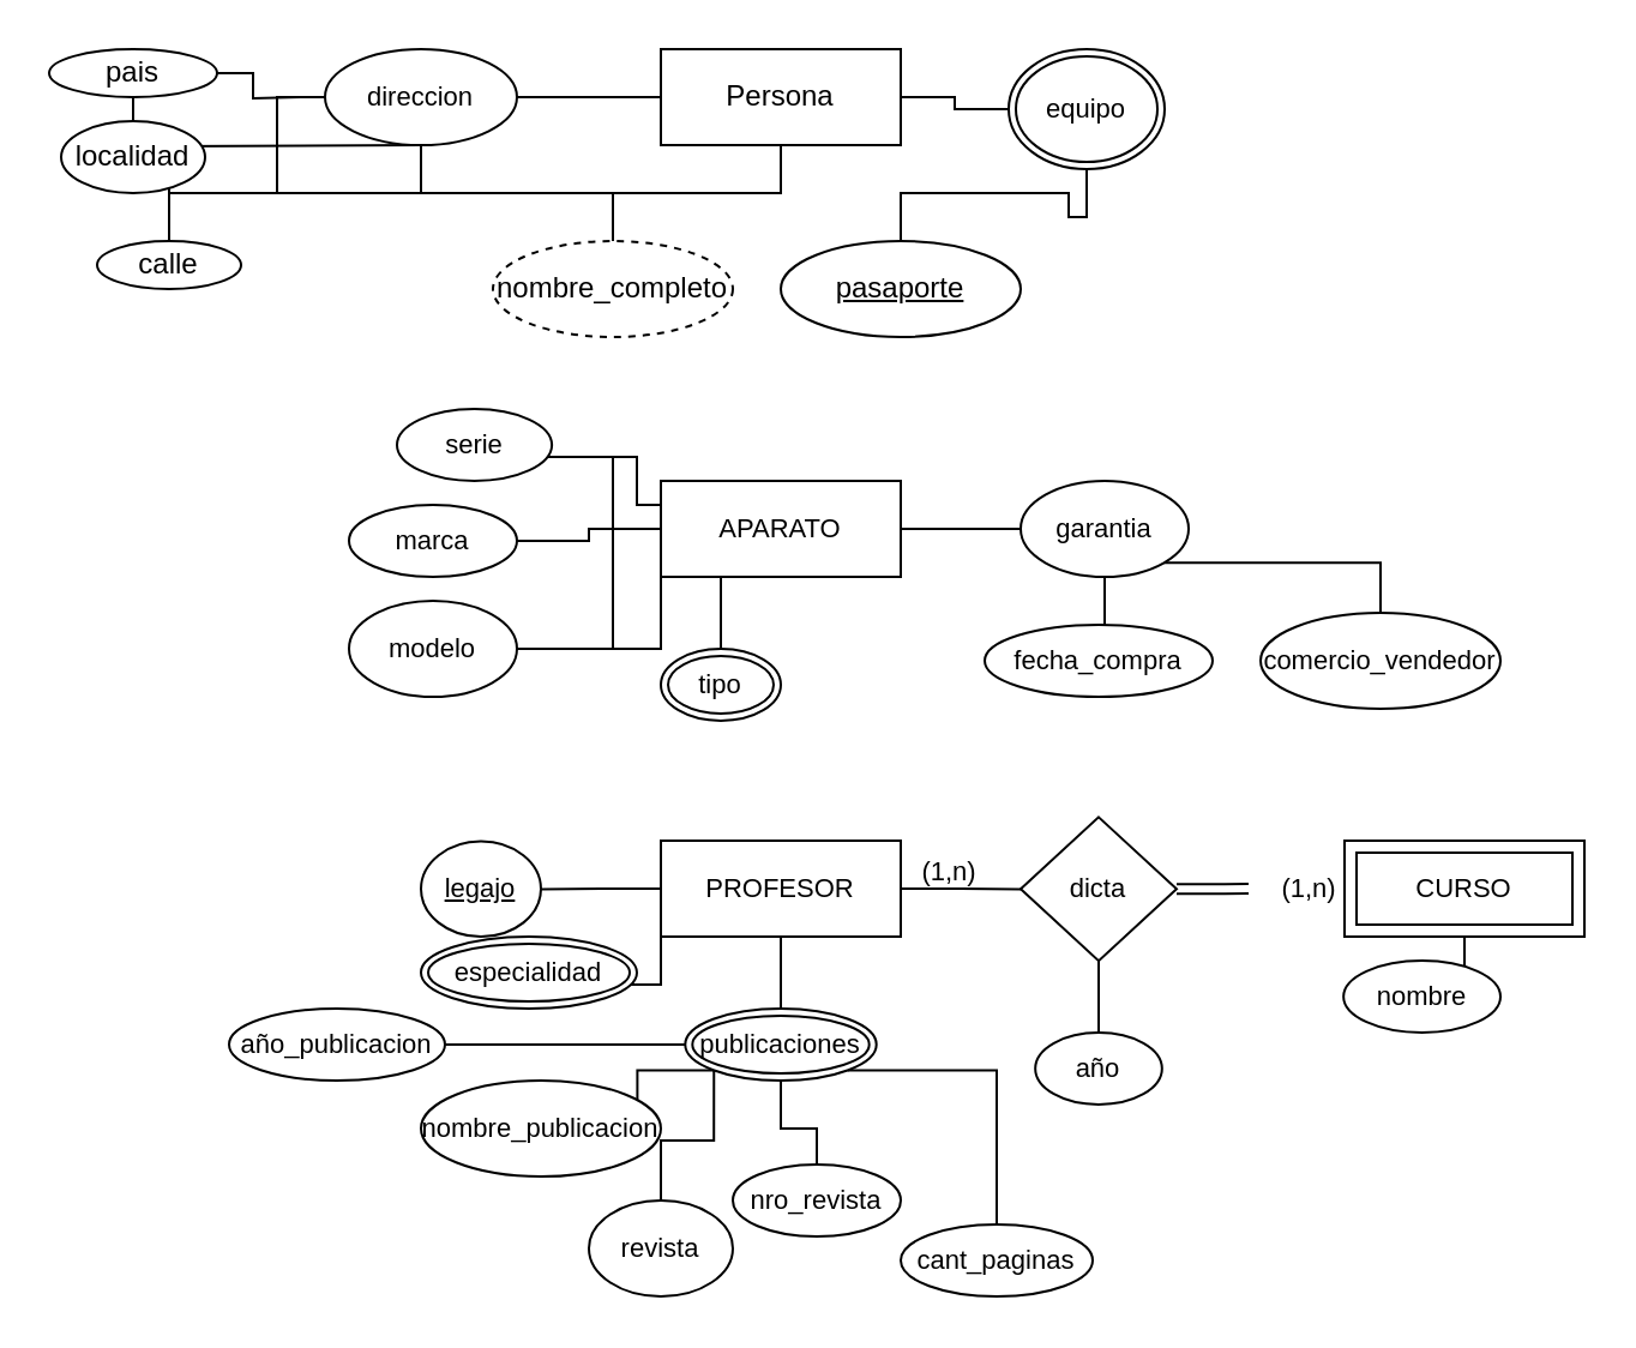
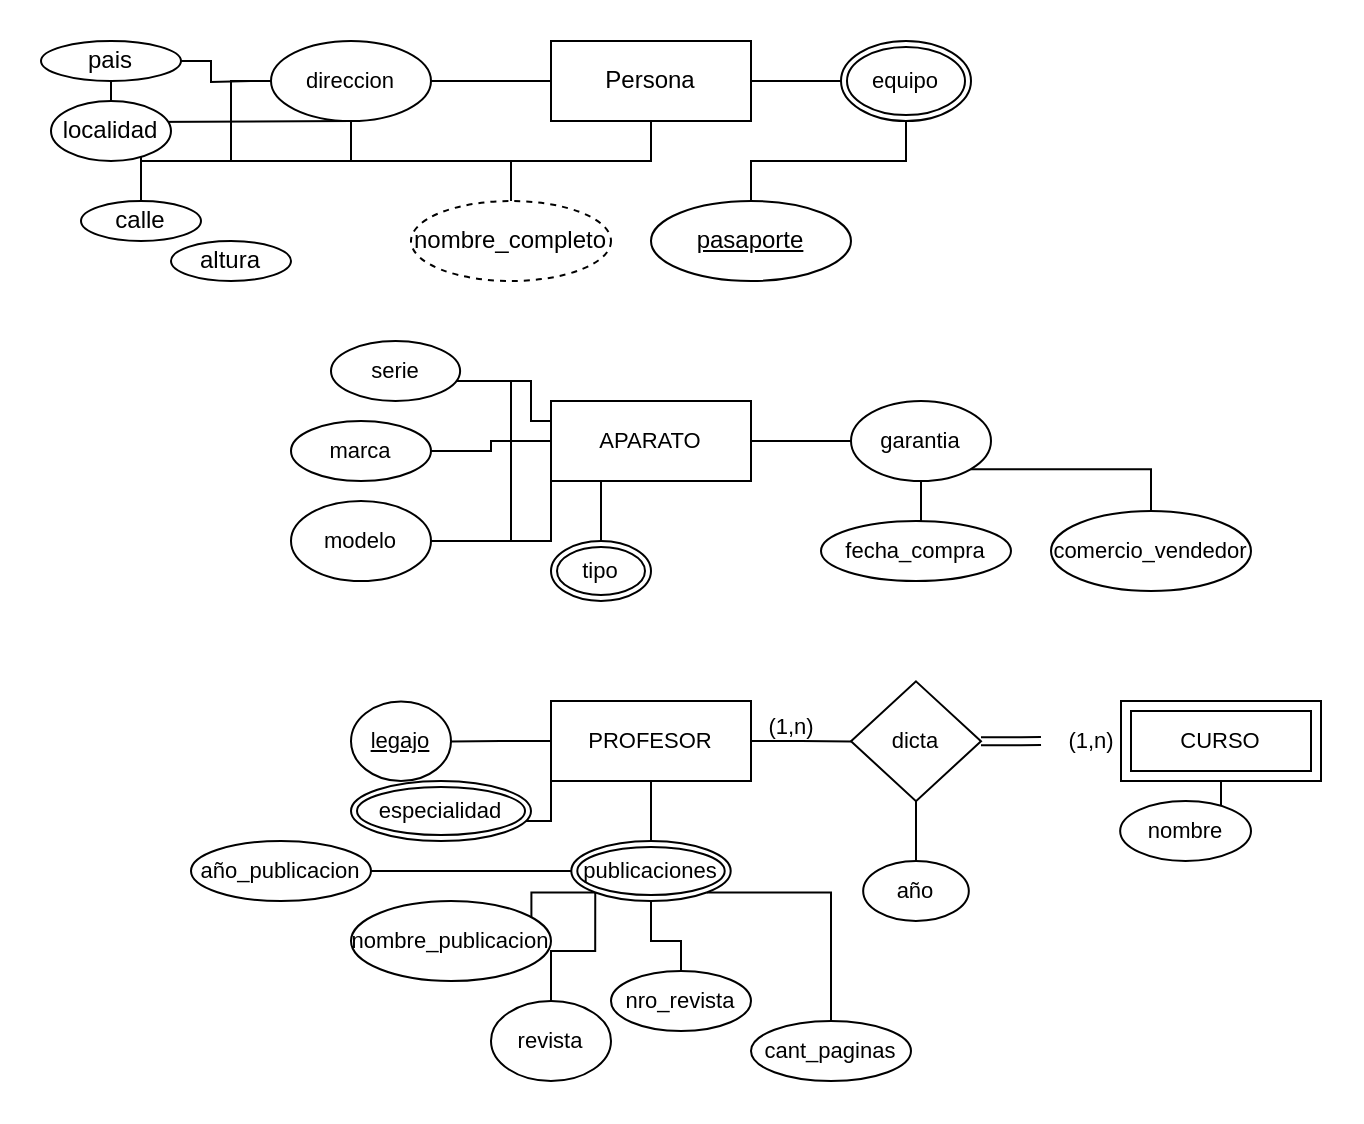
- <mxCell id="51" value="equipo" style="ellipse;shape=doubleEllipse;margin=3;whiteSpace=wrap;html=1;align=center;fontFamily=Helvetica;fontSize=11;fontColor=default;" vertex="1" parent="1"><mxGeometry x="420" y="20" width="65" height="50" as="geometry" /></mxCell>
+ <mxCell id="51" value="equipo" style="ellipse;shape=doubleEllipse;margin=3;whiteSpace=wrap;html=1;align=center;fontFamily=Helvetica;fontSize=11;fontColor=default;" vertex="1" parent="1"><mxGeometry x="420" y="20" width="65" height="40" as="geometry" /></mxCell>
+ <mxCell id="14" value="altura" style="ellipse;whiteSpace=wrap;html=1;align=center;" vertex="1" parent="1"><mxGeometry x="85" y="120" width="60" height="20" as="geometry" /></mxCell>
